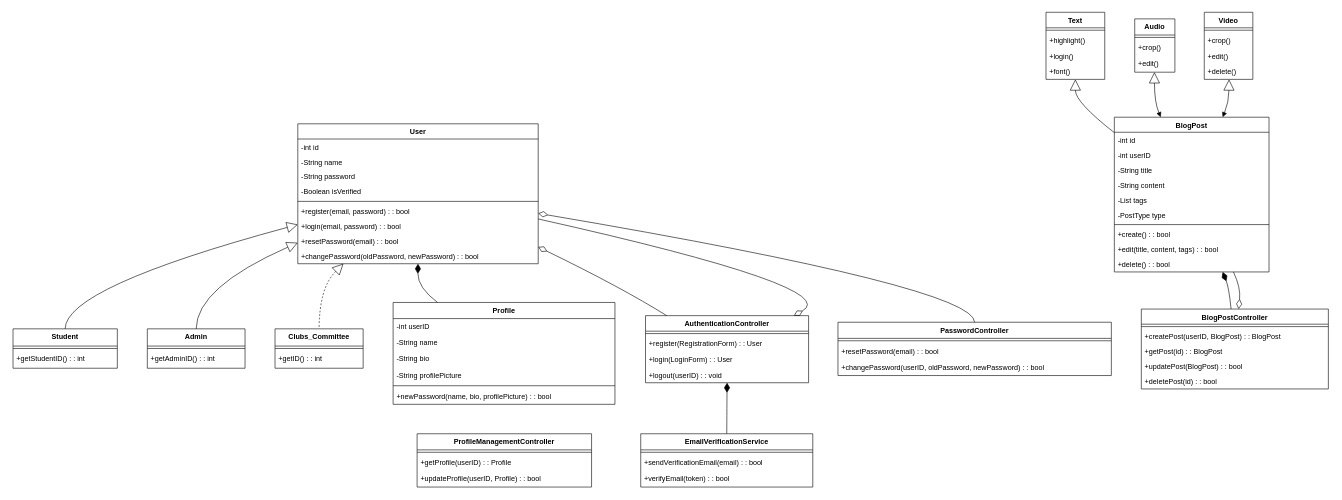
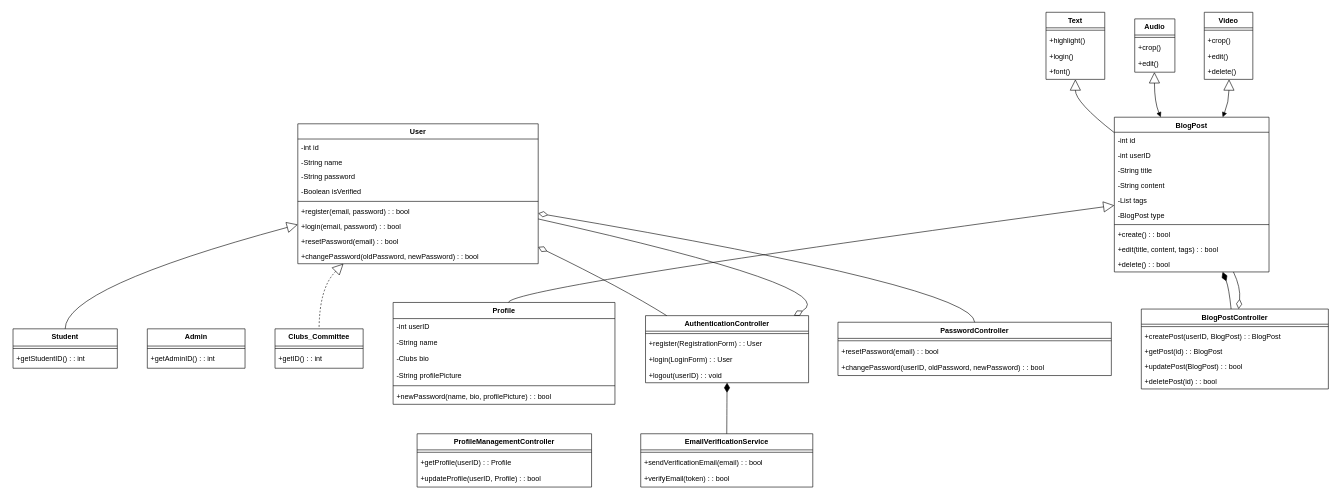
- <mxCell id="51" value="-PostType type" style="text;strokeColor=none;fillColor=none;align=left;verticalAlign=top;spacingLeft=4;spacingRight=4;overflow=hidden;rotatable=0;points=[[0,0.5],[1,0.5]];portConstraint=eastwest;" vertex="1" parent="45"><mxGeometry y="150.1" width="258" height="25" as="geometry" /></mxCell>
+ <mxCell id="51" value="-BlogPost type" style="text;strokeColor=none;fillColor=none;align=left;verticalAlign=top;spacingLeft=4;spacingRight=4;overflow=hidden;rotatable=0;points=[[0,0.5],[1,0.5]];portConstraint=eastwest;" vertex="1" parent="45"><mxGeometry y="150.1" width="258" height="25" as="geometry" /></mxCell>
+ <mxCell id="84" value="" style="curved=1;startArrow=block;startSize=16;startFill=0;endArrow=none;exitX=0;exitY=0.57;entryX=0.52;entryY=0;rounded=0;" edge="1" parent="1" source="45" target="21"><mxGeometry relative="1" as="geometry"><Array as="points"><mxPoint x="849" y="479" /></Array></mxGeometry></mxCell>
- <mxCell id="77" value="" style="curved=1;startArrow=block;startSize=16;startFill=0;endArrow=none;exitX=0;exitY=0.85;entryX=0.5;entryY=0;rounded=0;" edge="1" parent="1" source="2" target="15"><mxGeometry relative="1" as="geometry"><Array as="points"><mxPoint x="326" y="479" /></Array></mxGeometry></mxCell>
- <mxCell id="79" value="" style="curved=1;startArrow=diamondThin;startSize=14;startFill=1;endArrow=none;exitX=0.5;exitY=1;entryX=0.2;entryY=0;rounded=0;" edge="1" parent="1" source="2" target="21"><mxGeometry relative="1" as="geometry"><Array as="points"><mxPoint x="695" y="479" /></Array></mxGeometry></mxCell>
- <mxCell id="24" value="-String bio" style="text;strokeColor=none;fillColor=none;align=left;verticalAlign=top;spacingLeft=4;spacingRight=4;overflow=hidden;rotatable=0;points=[[0,0.5],[1,0.5]];portConstraint=eastwest;" vertex="1" parent="21"><mxGeometry y="80.9" width="370" height="27" as="geometry" /></mxCell>
+ <mxCell id="24" value="-Clubs bio" style="text;strokeColor=none;fillColor=none;align=left;verticalAlign=top;spacingLeft=4;spacingRight=4;overflow=hidden;rotatable=0;points=[[0,0.5],[1,0.5]];portConstraint=eastwest;" vertex="1" parent="21"><mxGeometry y="80.9" width="370" height="27" as="geometry" /></mxCell>
